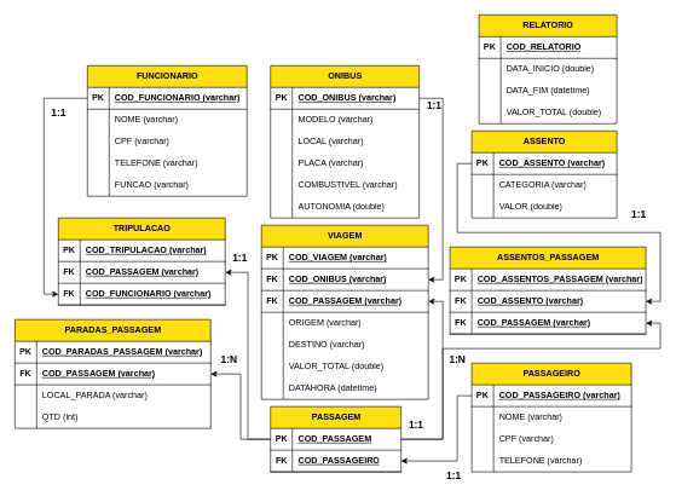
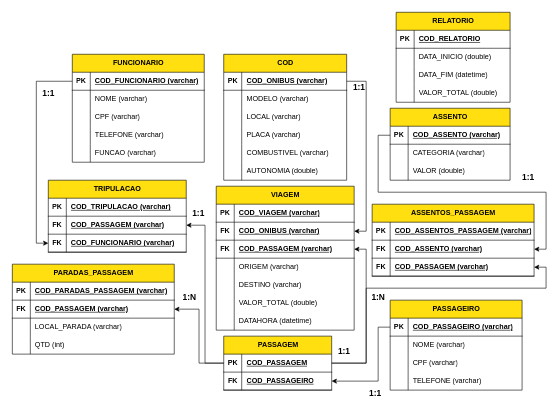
- <mxCell id="73" value="ONIBUS" style="shape=table;startSize=30;container=1;collapsible=1;childLayout=tableLayout;fixedRows=1;rowLines=0;fontStyle=1;align=center;resizeLast=1;html=1;fillColor=#FFDF0F;" vertex="1" parent="1"><mxGeometry x="372.5" y="90" width="205" height="210" as="geometry" /></mxCell>
+ <mxCell id="73" value="COD" style="shape=table;startSize=30;container=1;collapsible=1;childLayout=tableLayout;fixedRows=1;rowLines=0;fontStyle=1;align=center;resizeLast=1;html=1;fillColor=#FFDF0F;" vertex="1" parent="1"><mxGeometry x="372.5" y="90" width="205" height="210" as="geometry" /></mxCell>
